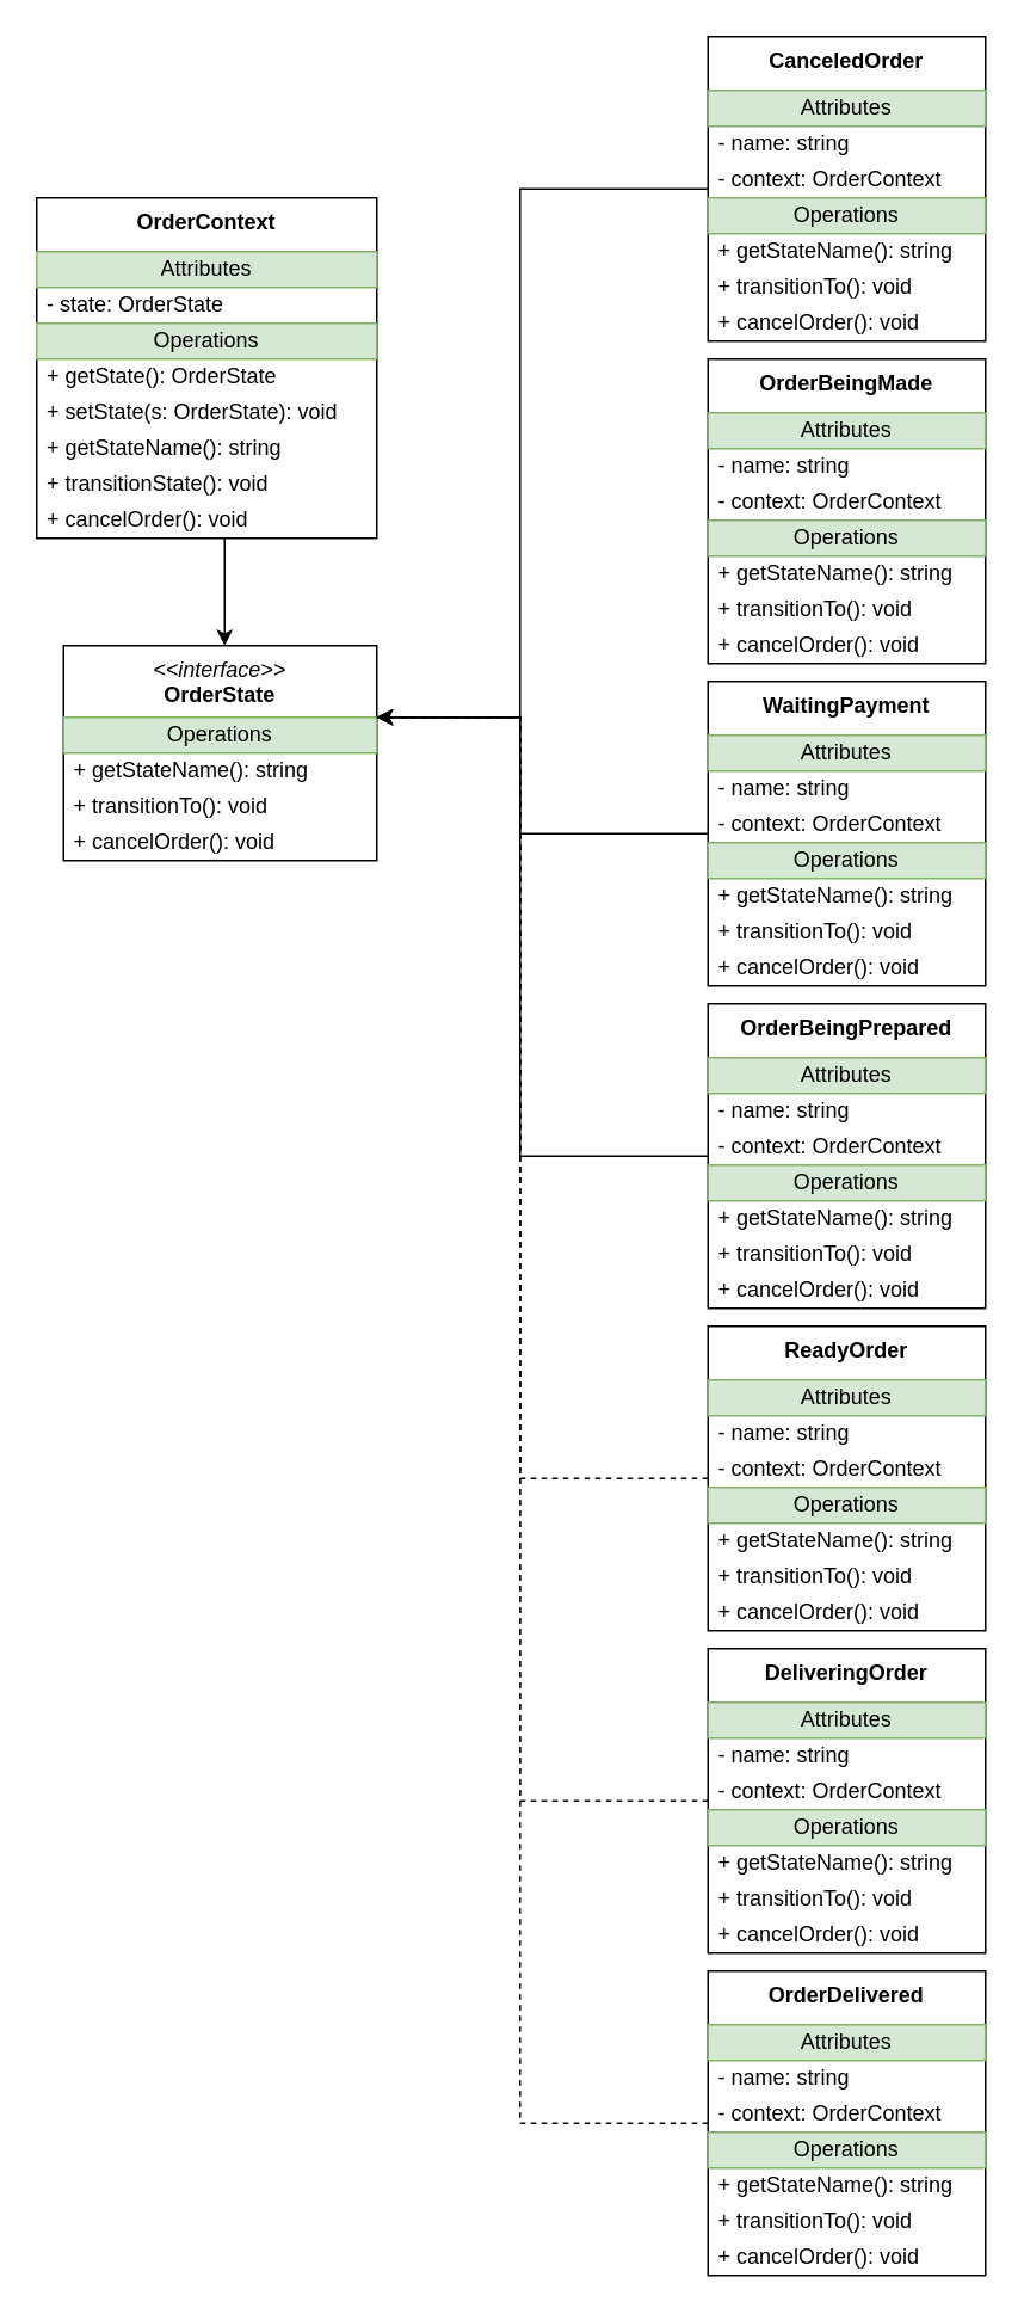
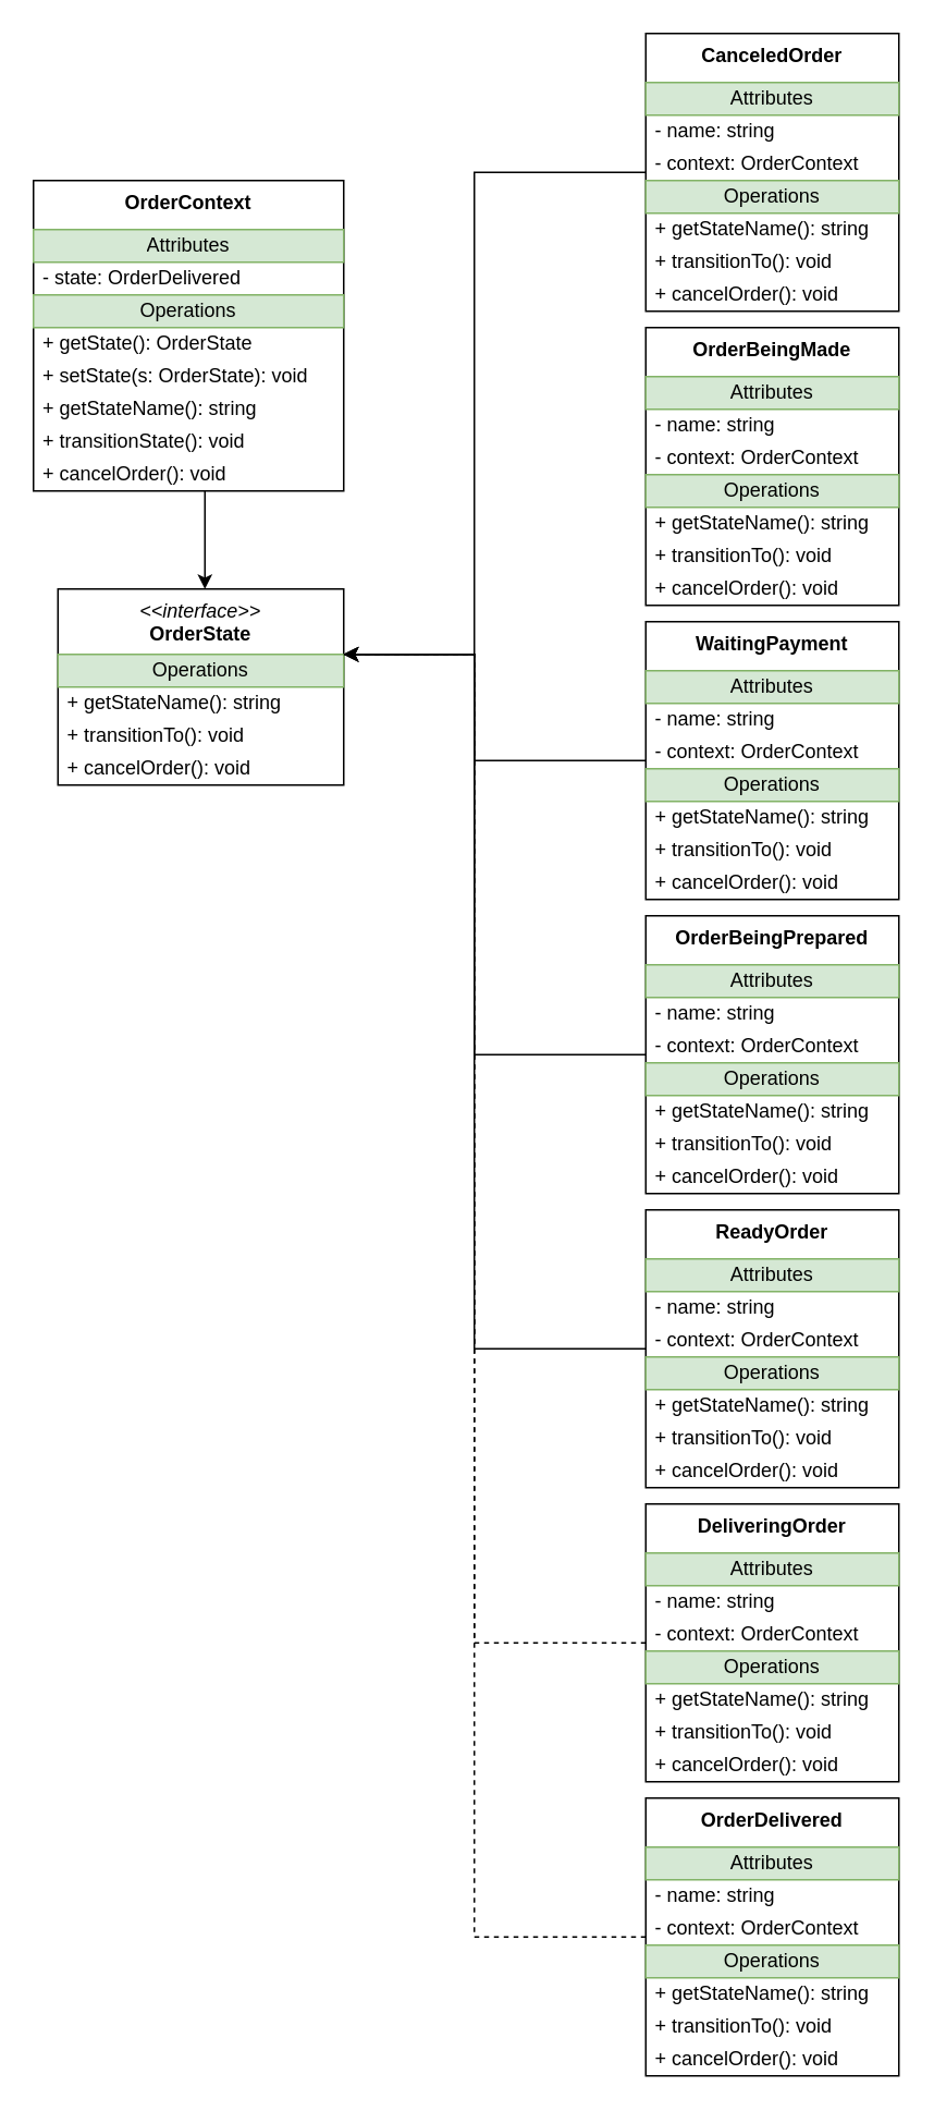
- <mxCell id="10" value="- state: OrderState" style="text;html=1;strokeColor=none;fillColor=none;align=left;verticalAlign=middle;spacingLeft=4;spacingRight=4;overflow=hidden;rotatable=0;points=[[0,0.5],[1,0.5]];portConstraint=eastwest;whiteSpace=wrap;" parent="8" vertex="1"><mxGeometry y="50" width="190" height="20" as="geometry" /></mxCell>
+ <mxCell id="10" value="- state: OrderDelivered" style="text;html=1;strokeColor=none;fillColor=none;align=left;verticalAlign=middle;spacingLeft=4;spacingRight=4;overflow=hidden;rotatable=0;points=[[0,0.5],[1,0.5]];portConstraint=eastwest;whiteSpace=wrap;" parent="8" vertex="1"><mxGeometry y="50" width="190" height="20" as="geometry" /></mxCell>
- <mxCell id="17" style="edgeStyle=orthogonalEdgeStyle;rounded=0;orthogonalLoop=1;jettySize=auto;html=1;endArrow=open;" parent="1" source="18" target="2" edge="1"><mxGeometry relative="1" as="geometry"><Array as="points"><mxPoint x="290" y="465" /><mxPoint x="290" y="400" /></Array></mxGeometry></mxCell>
+ <mxCell id="17" style="edgeStyle=orthogonalEdgeStyle;rounded=0;orthogonalLoop=1;jettySize=auto;html=1;" parent="1" source="18" target="2" edge="1"><mxGeometry relative="1" as="geometry"><Array as="points"><mxPoint x="290" y="465" /><mxPoint x="290" y="400" /></Array></mxGeometry></mxCell>
- <mxCell id="44" style="edgeStyle=orthogonalEdgeStyle;rounded=0;orthogonalLoop=1;jettySize=auto;html=1;dashed=1;" parent="1" source="45" target="2" edge="1"><mxGeometry relative="1" as="geometry"><Array as="points"><mxPoint x="290" y="825" /><mxPoint x="290" y="400" /></Array></mxGeometry></mxCell>
+ <mxCell id="44" style="edgeStyle=orthogonalEdgeStyle;rounded=0;orthogonalLoop=1;jettySize=auto;html=1;" parent="1" source="45" target="2" edge="1"><mxGeometry relative="1" as="geometry"><Array as="points"><mxPoint x="290" y="825" /><mxPoint x="290" y="400" /></Array></mxGeometry></mxCell>
